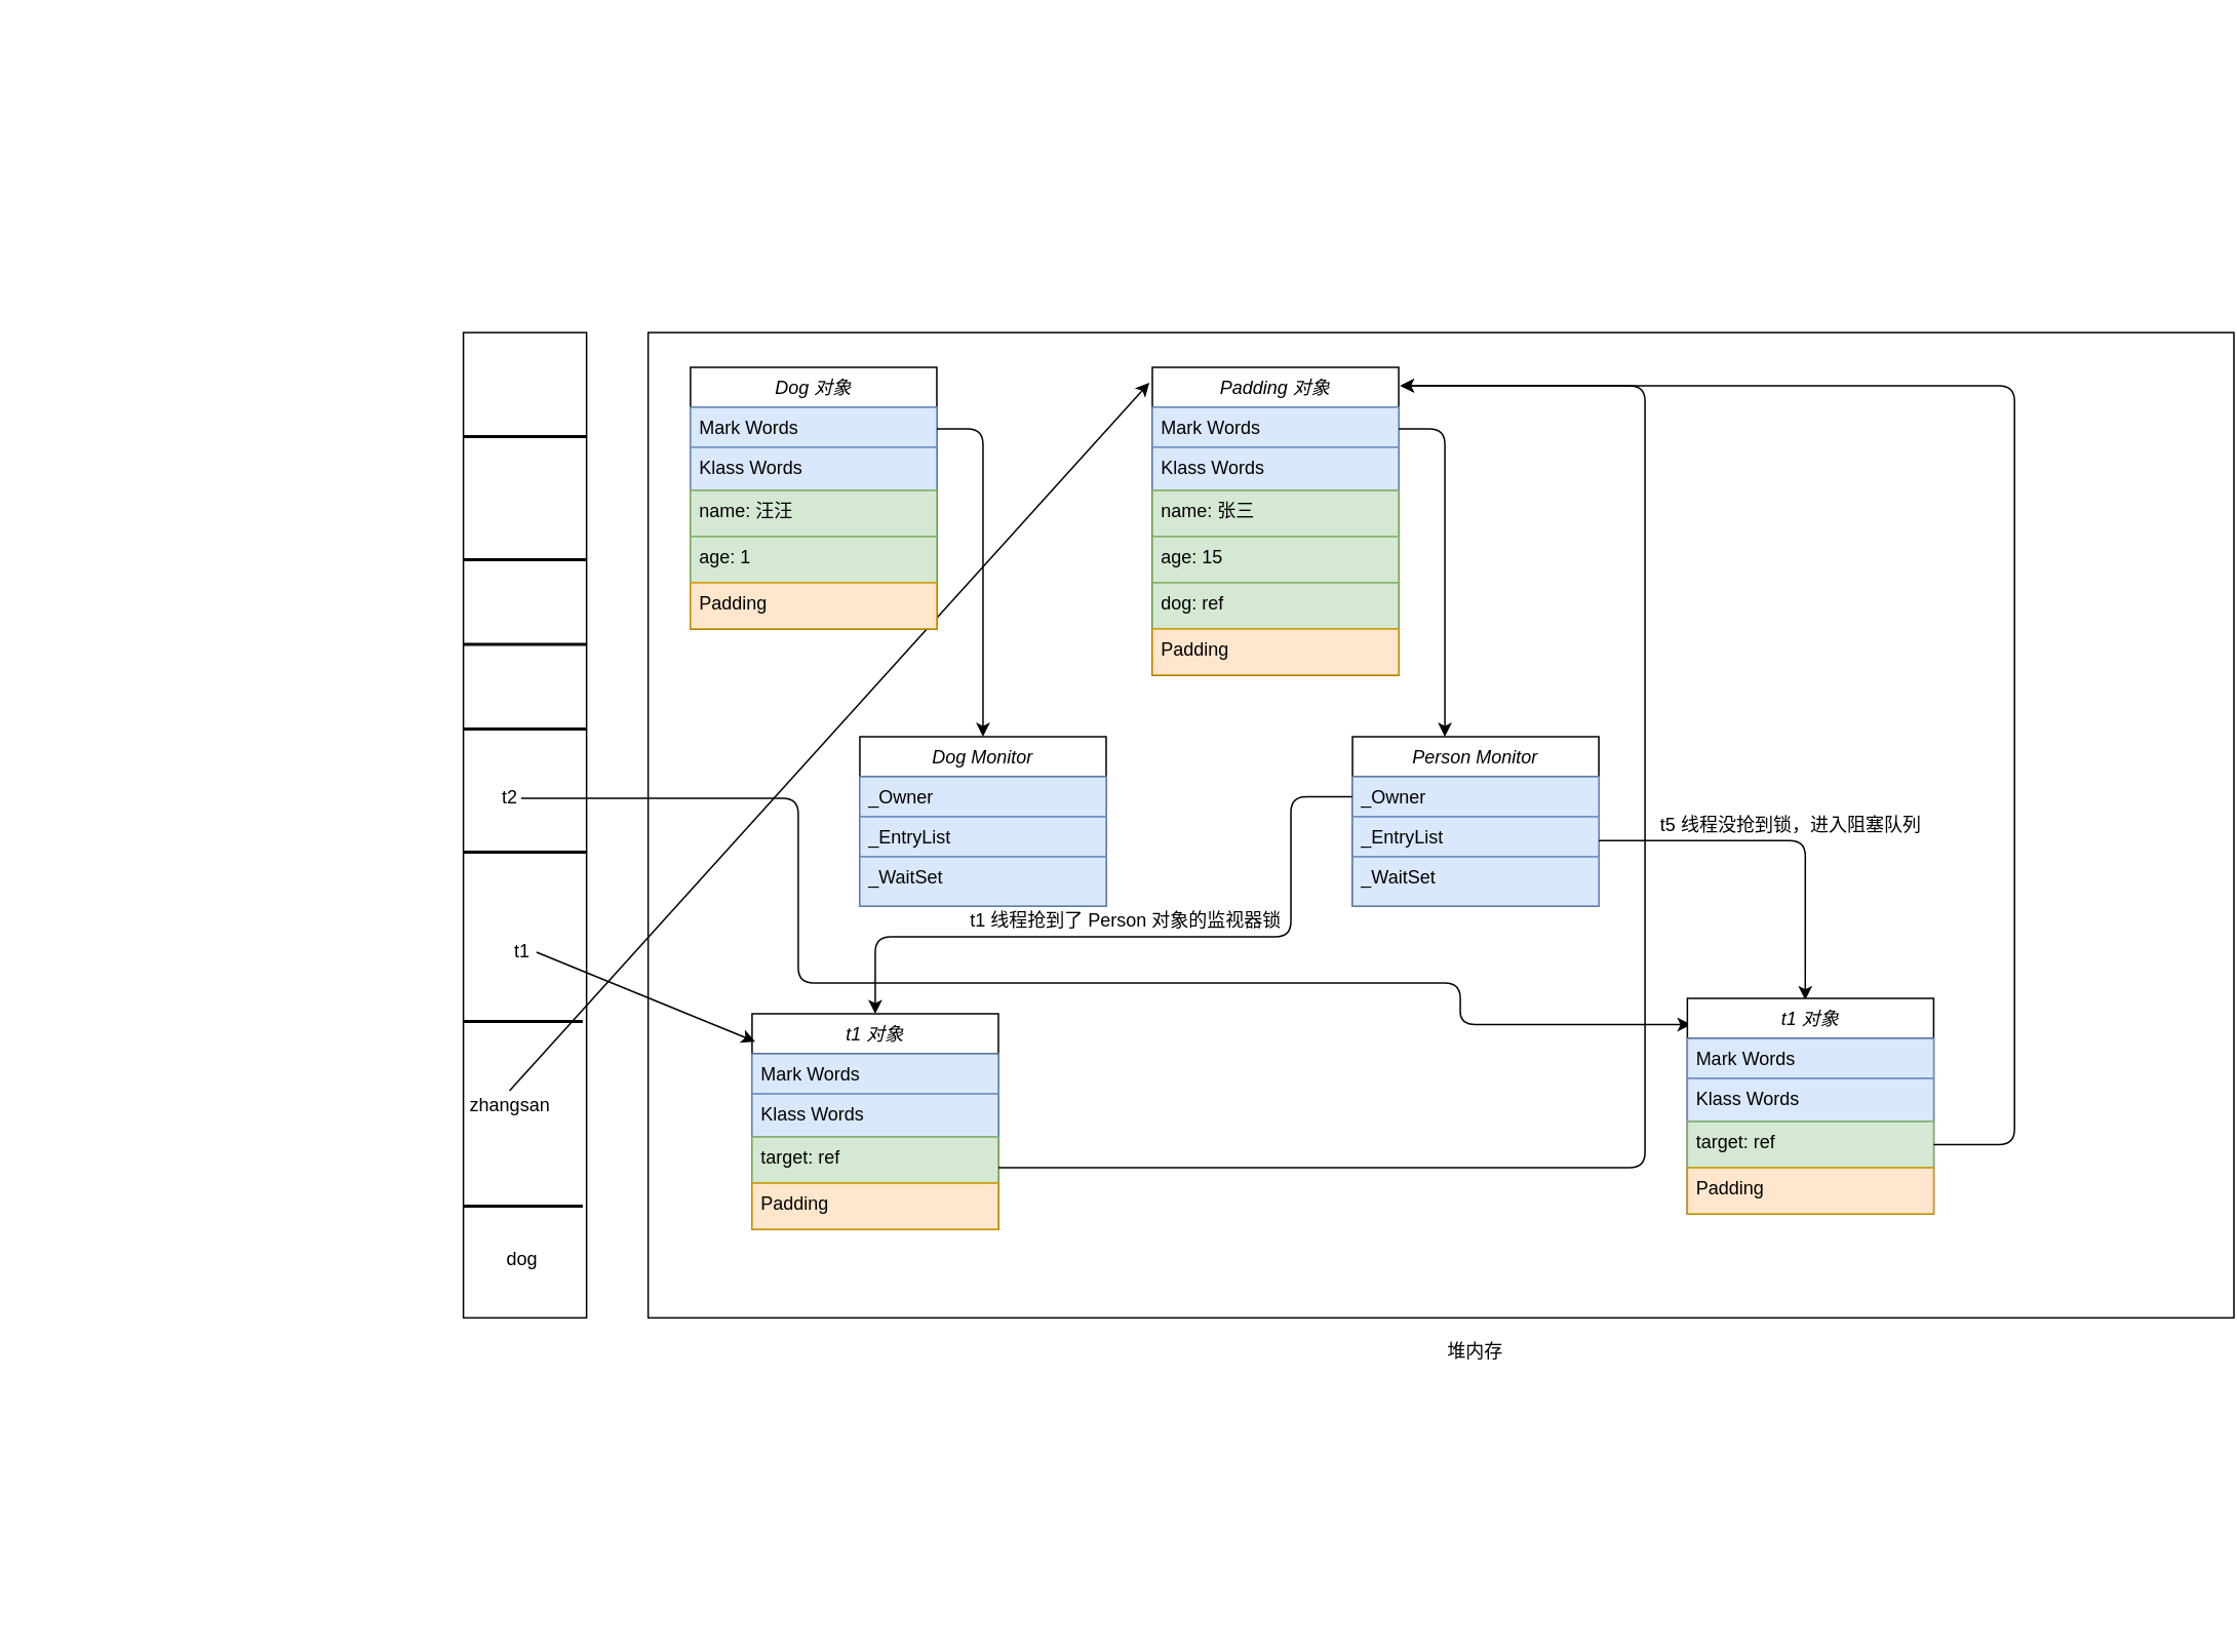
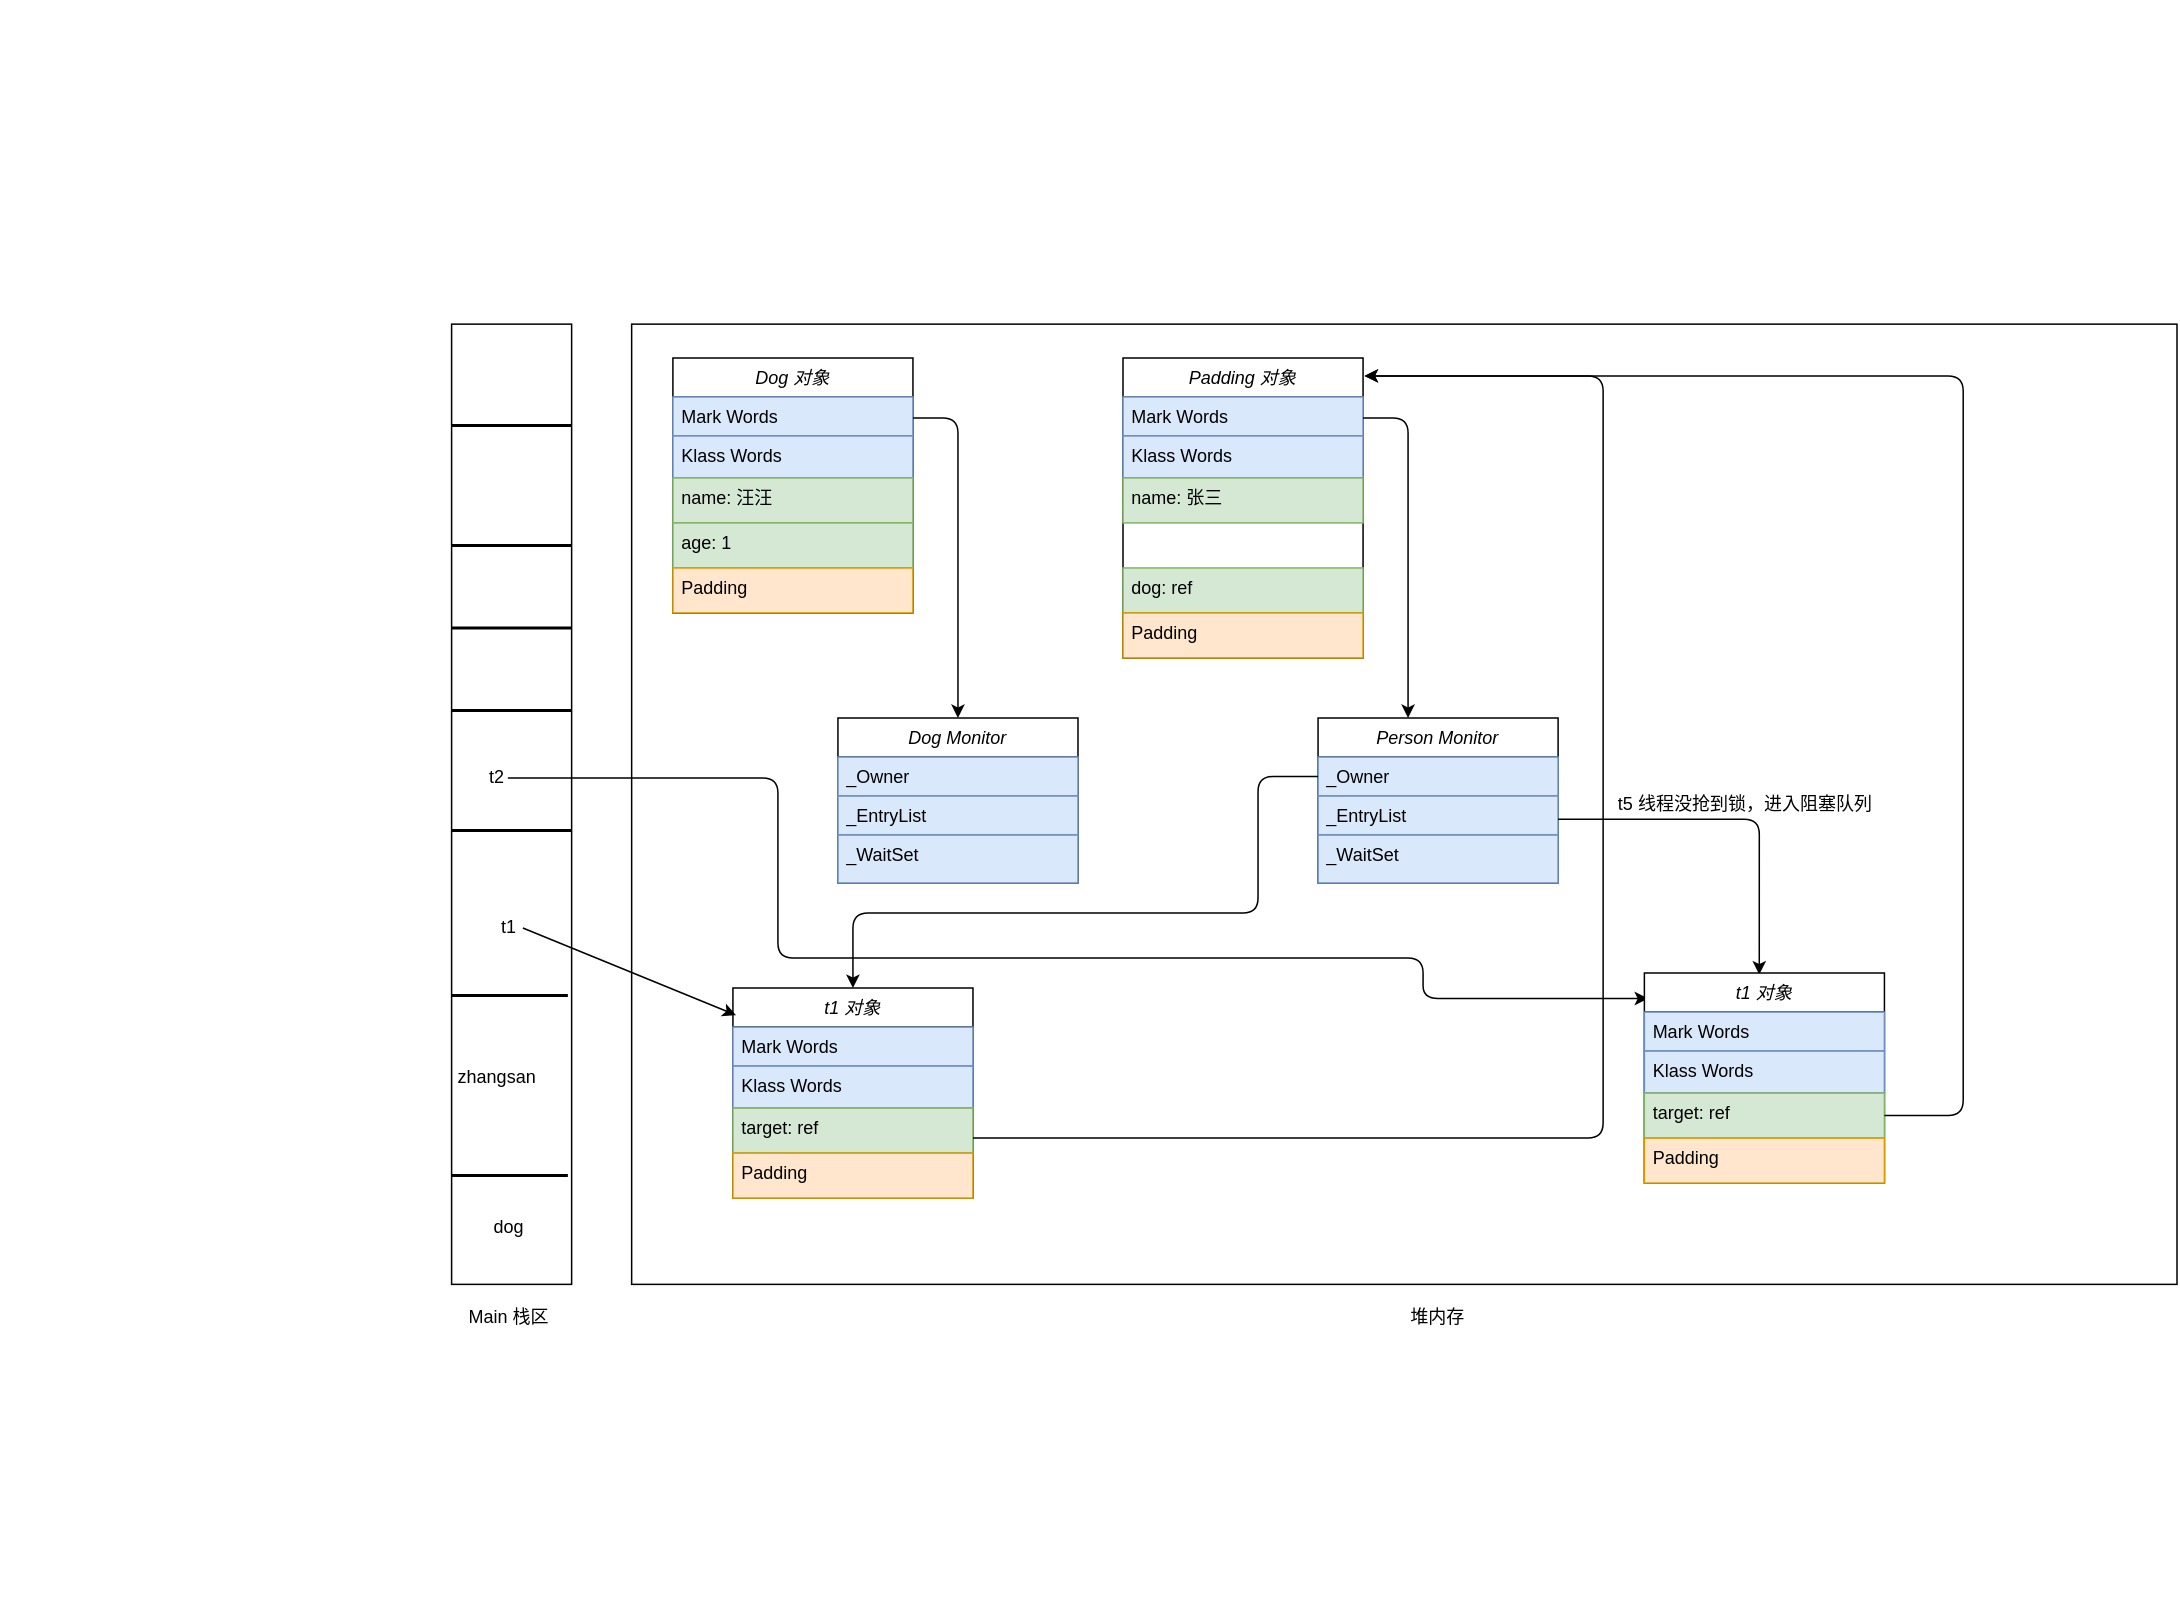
- <mxCell id="26" value="age: 15" style="text;align=left;verticalAlign=top;spacingLeft=4;spacingRight=4;overflow=hidden;rotatable=0;points=[[0,0.5],[1,0.5]];portConstraint=eastwest;fillColor=#d5e8d4;strokeColor=#82b366;" parent="1" vertex="1"><mxGeometry x="748" y="348" width="160" height="30" as="geometry" /></mxCell>
- <mxCell id="20" value="" style="endArrow=classic;html=1;entryX=-0.012;entryY=0.05;entryDx=0;entryDy=0;exitX=0.5;exitY=0;exitDx=0;exitDy=0;entryPerimeter=0;" parent="1" source="19" target="9" edge="1"><mxGeometry width="50" height="50" relative="1" as="geometry"><mxPoint x="350.5" y="518" as="sourcePoint" /><mxPoint x="400.5" y="468" as="targetPoint" /></mxGeometry></mxCell>
- <mxCell id="47" value="t1 线程抢到了 Person 对象的监视器锁" style="text;html=1;strokeColor=none;fillColor=none;align=center;verticalAlign=middle;whiteSpace=wrap;rounded=0;" parent="1" vertex="1"><mxGeometry x="615.5" y="588" width="230" height="20" as="geometry" /></mxCell>
+ <mxCell id="13" value="Main 栈区" style="text;html=1;strokeColor=none;fillColor=none;align=center;verticalAlign=middle;whiteSpace=wrap;rounded=0;" parent="1" vertex="1"><mxGeometry x="309.25" y="868" width="60" height="20" as="geometry" /></mxCell>
